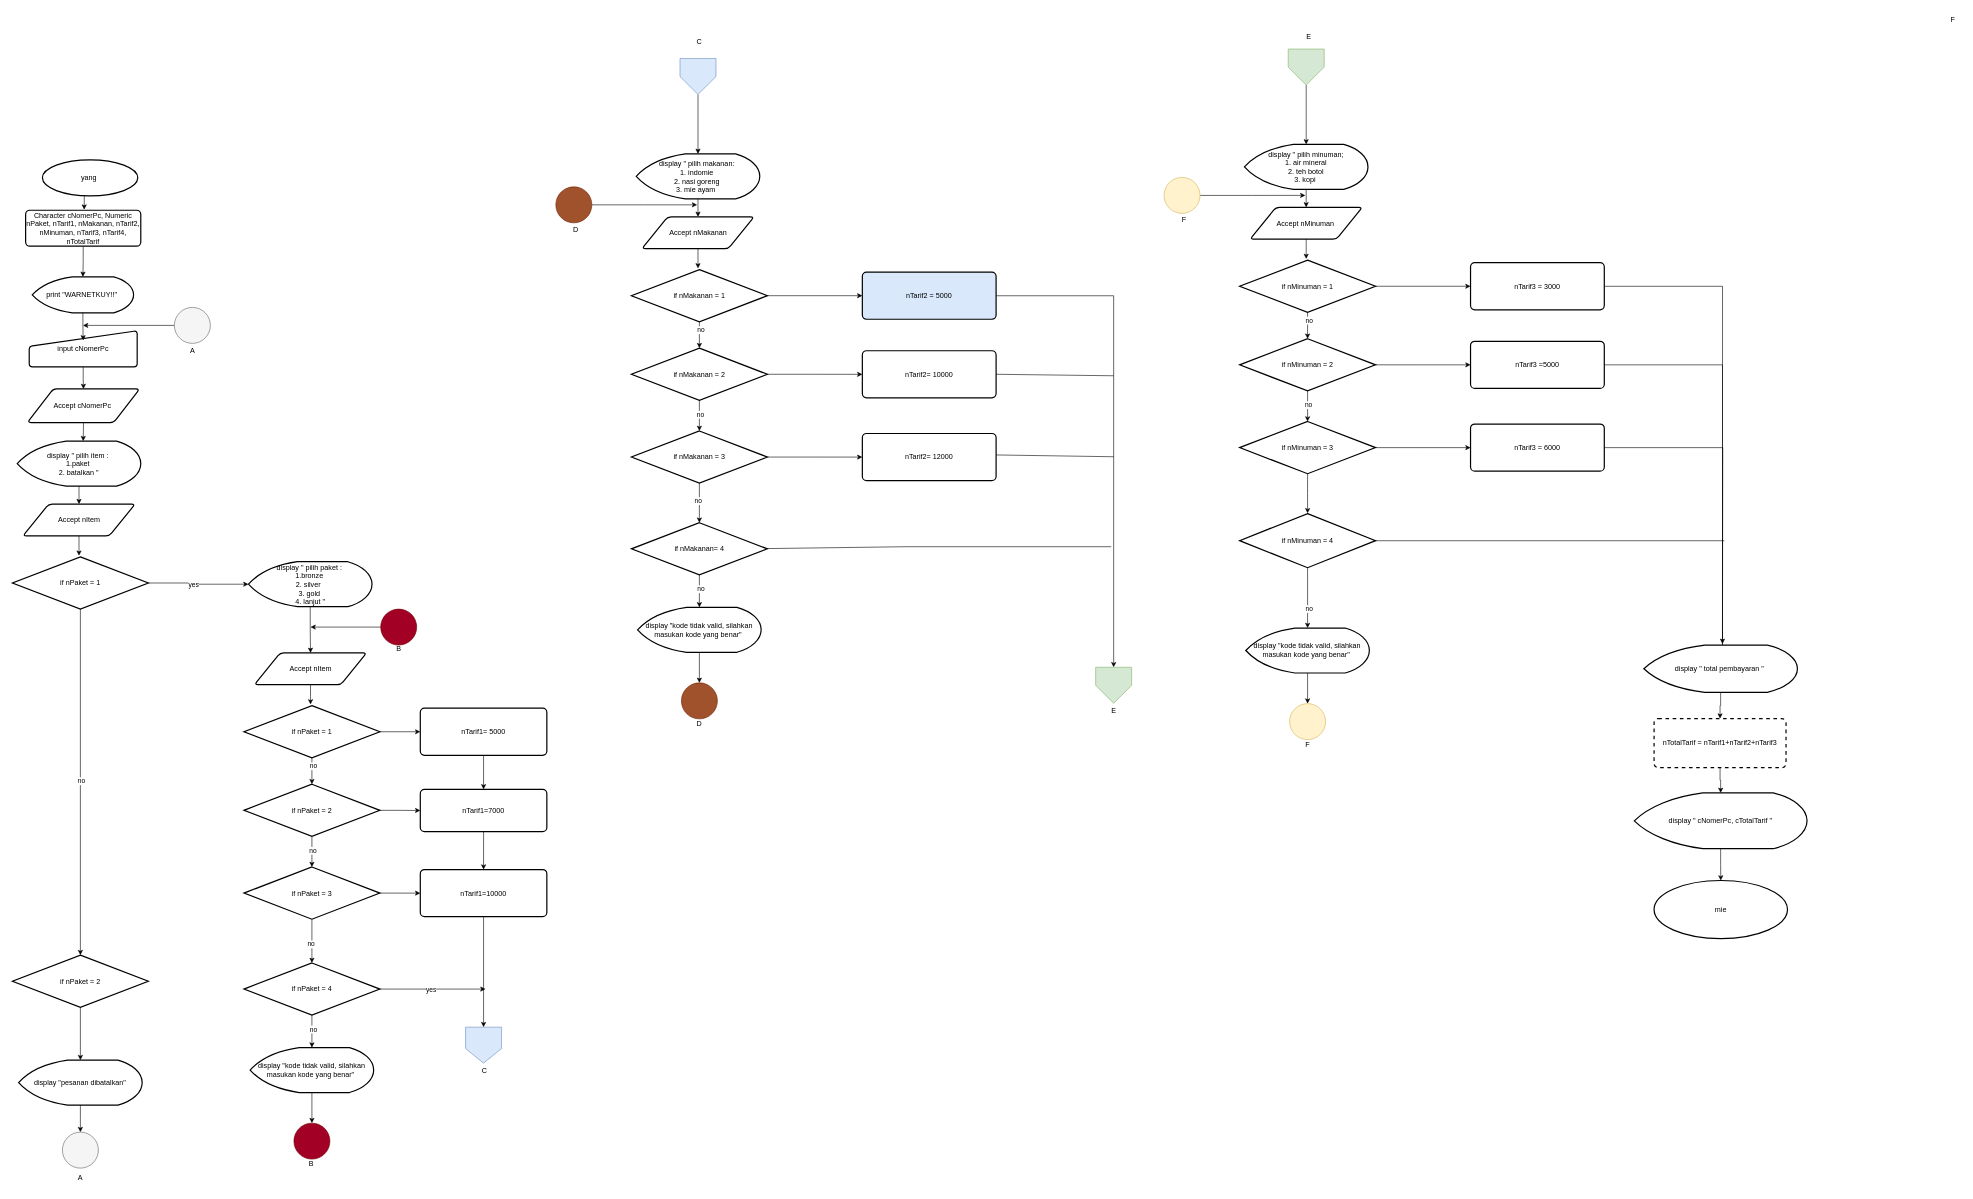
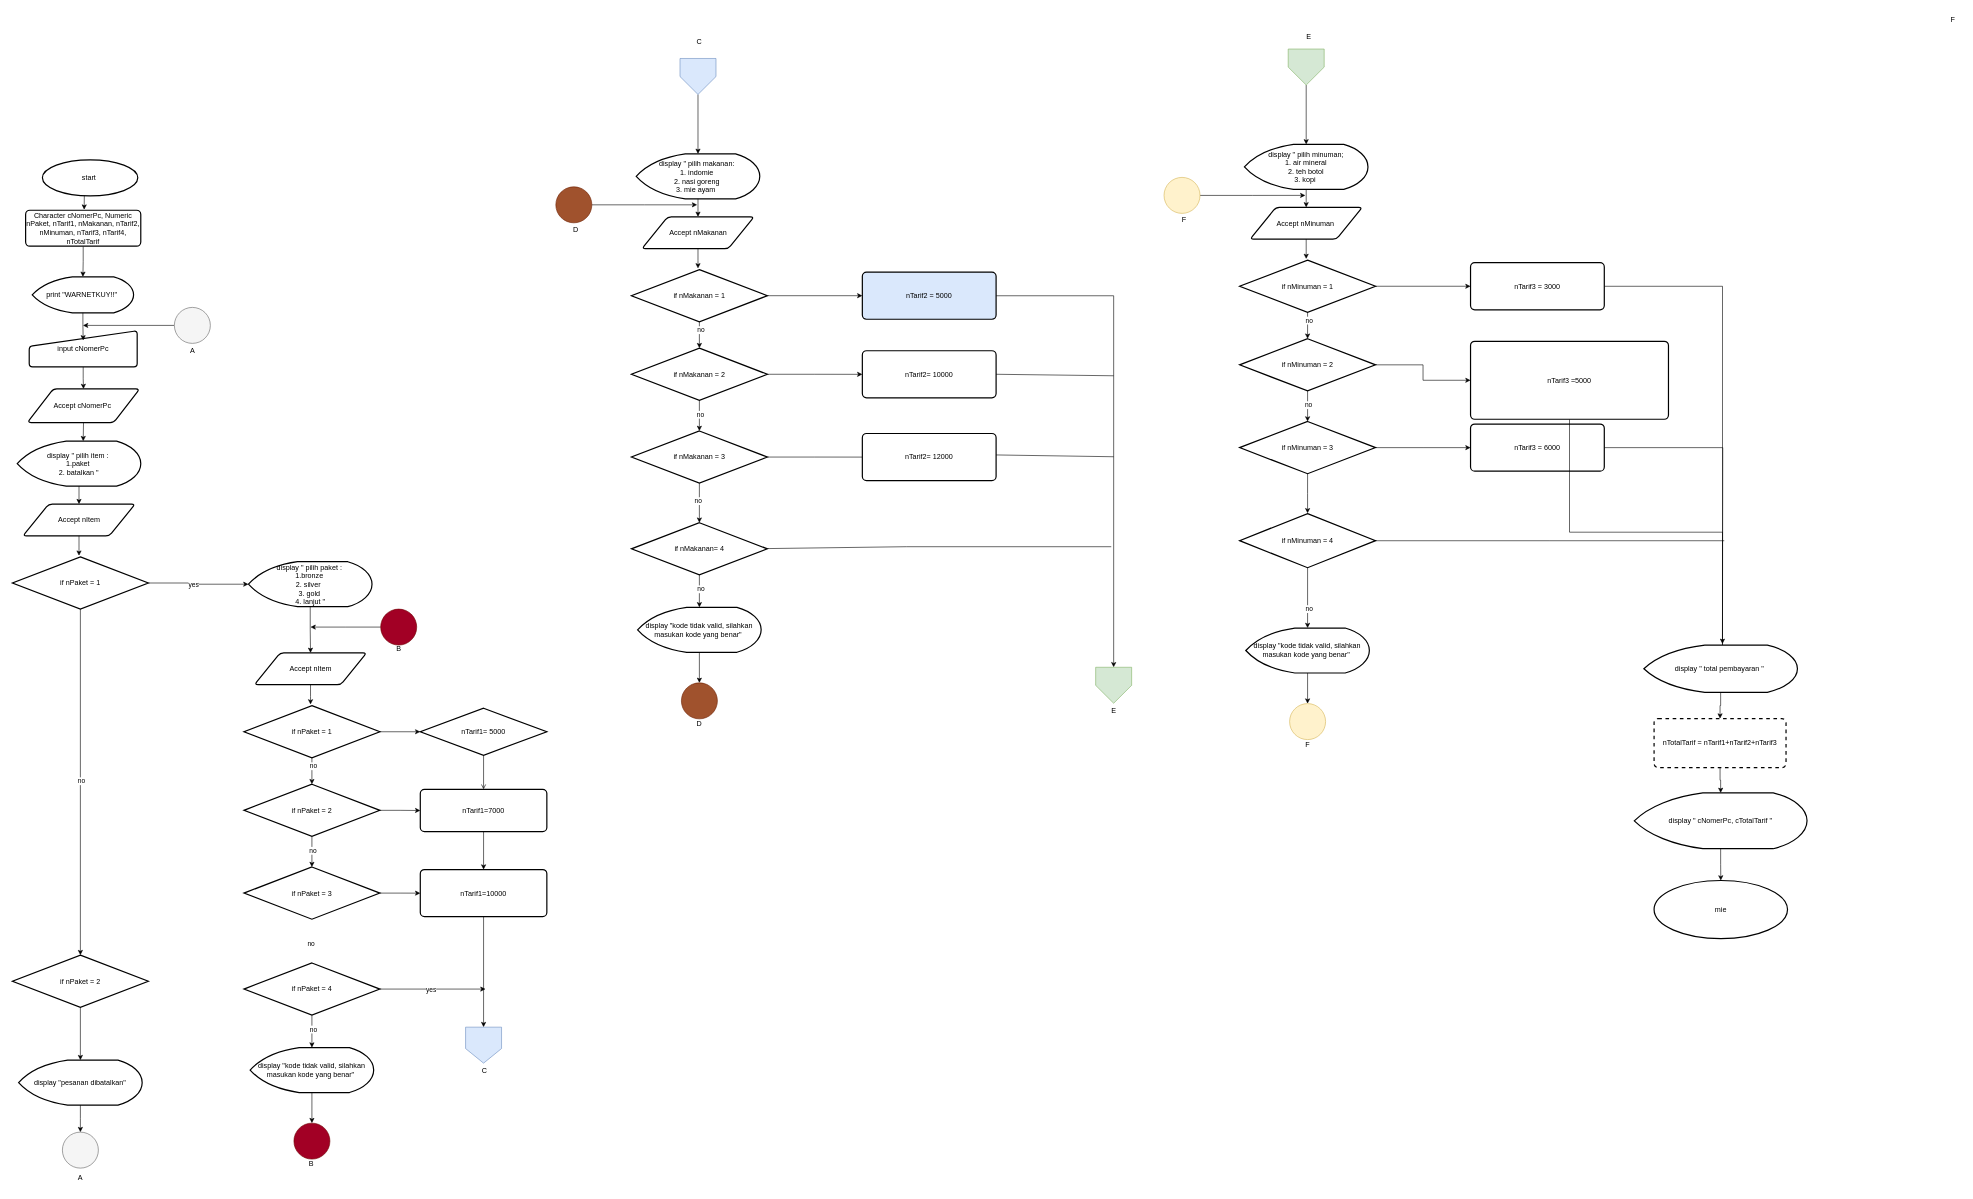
- <mxCell id="57" value="yang&amp;nbsp;" style="strokeWidth=2;html=1;shape=mxgraph.flowchart.start_1;whiteSpace=wrap;" parent="1" vertex="1"><mxGeometry x="70" y="266" width="159" height="60" as="geometry" /></mxCell>
+ <mxCell id="57" value="start&amp;nbsp;" style="strokeWidth=2;html=1;shape=mxgraph.flowchart.start_1;whiteSpace=wrap;" parent="1" vertex="1"><mxGeometry x="70" y="266" width="159" height="60" as="geometry" /></mxCell>
- <mxCell id="53" value="nTarif3 =5000" style="rounded=1;whiteSpace=wrap;html=1;absoluteArcSize=1;arcSize=14;strokeWidth=2;" parent="1" vertex="1"><mxGeometry x="2451" y="568.5" width="223" height="78.5" as="geometry" /></mxCell>
+ <mxCell id="53" value="nTarif3 =5000" style="rounded=1;whiteSpace=wrap;html=1;absoluteArcSize=1;arcSize=14;strokeWidth=2;" parent="1" vertex="1"><mxGeometry x="2451" y="568.5" width="330" height="130" as="geometry" /></mxCell>
- <mxCell id="13" style="edgeStyle=orthogonalEdgeStyle;rounded=0;orthogonalLoop=1;jettySize=auto;html=1;" parent="1" source="14" target="23" edge="1"><mxGeometry relative="1" as="geometry" /></mxCell>
+ <mxCell id="13" style="edgeStyle=orthogonalEdgeStyle;rounded=0;orthogonalLoop=1;jettySize=auto;html=1;endArrow=none;" parent="1" source="14" target="23" edge="1"><mxGeometry relative="1" as="geometry" /></mxCell>
- <mxCell id="108" value="nTarif1= 5000" style="rounded=1;whiteSpace=wrap;html=1;absoluteArcSize=1;arcSize=14;strokeWidth=2;" parent="1" vertex="1"><mxGeometry x="700" y="1180.25" width="211" height="78.5" as="geometry" /></mxCell>
+ <mxCell id="108" value="nTarif1= 5000" style="rhombus;whiteSpace=wrap;html=1;absoluteArcSize=1;arcSize=14;strokeWidth=2;" parent="1" vertex="1"><mxGeometry x="700" y="1180.25" width="211" height="78.5" as="geometry" /></mxCell>
- <mxCell id="107" style="edgeStyle=orthogonalEdgeStyle;rounded=0;orthogonalLoop=1;jettySize=auto;html=1;" parent="1" source="108" target="112" edge="1"><mxGeometry relative="1" as="geometry" /></mxCell>
+ <mxCell id="107" style="edgeStyle=orthogonalEdgeStyle;rounded=0;orthogonalLoop=1;jettySize=auto;html=1;endArrow=open;" parent="1" source="108" target="112" edge="1"><mxGeometry relative="1" as="geometry" /></mxCell>
- <mxCell id="85" style="edgeStyle=orthogonalEdgeStyle;rounded=0;orthogonalLoop=1;jettySize=auto;html=1;" parent="1" source="87" target="96" edge="1"><mxGeometry relative="1" as="geometry" /></mxCell>
